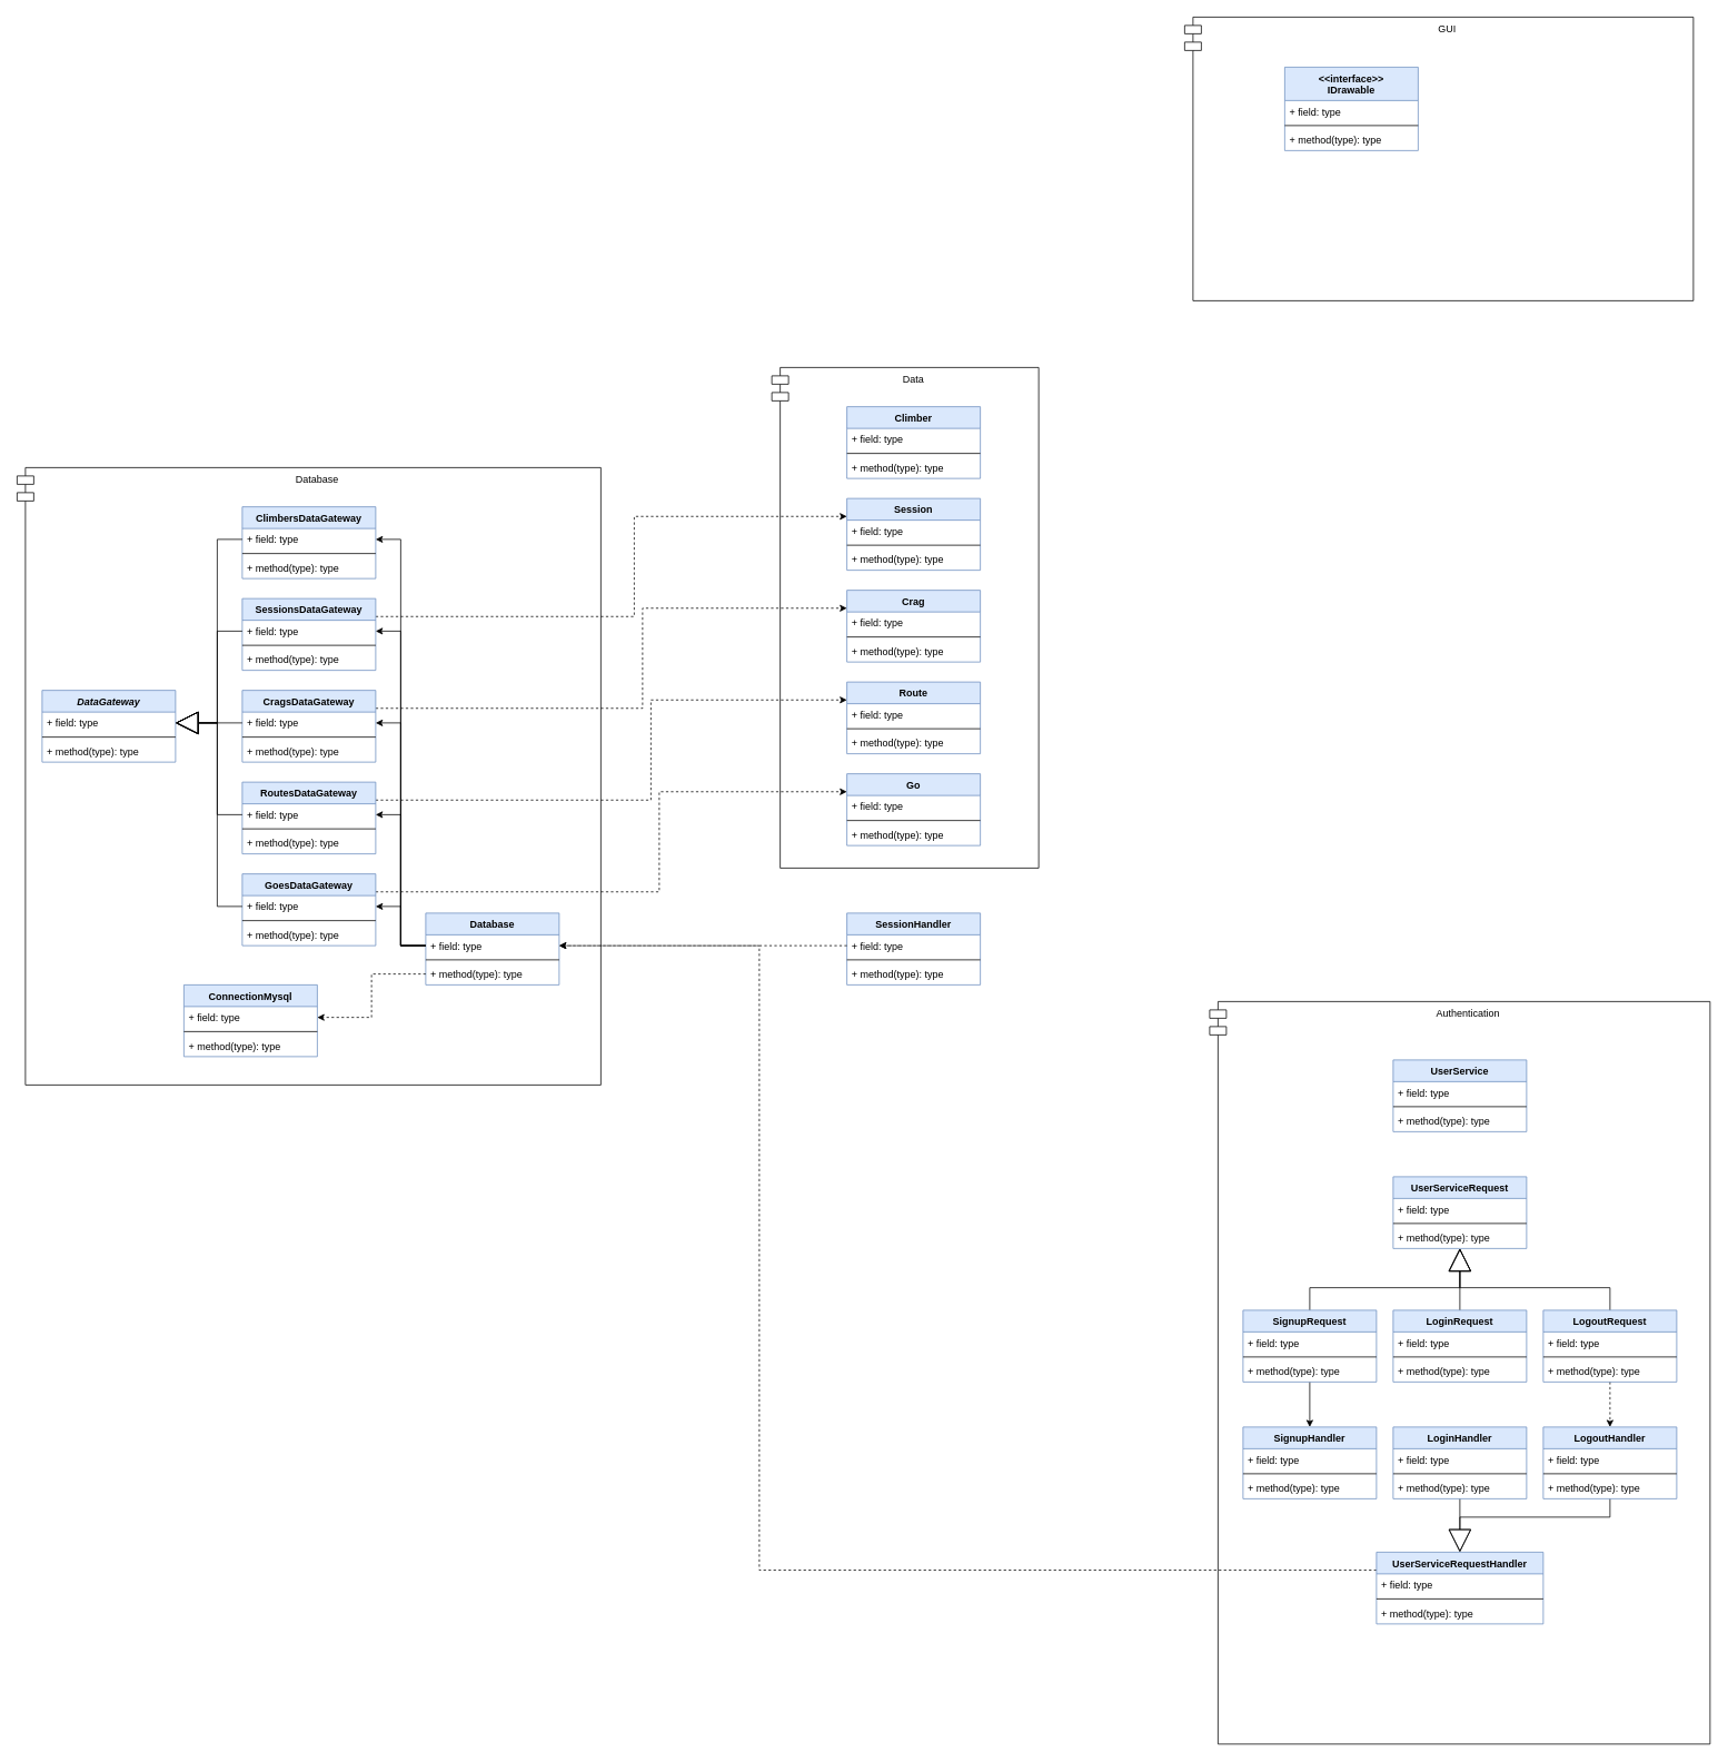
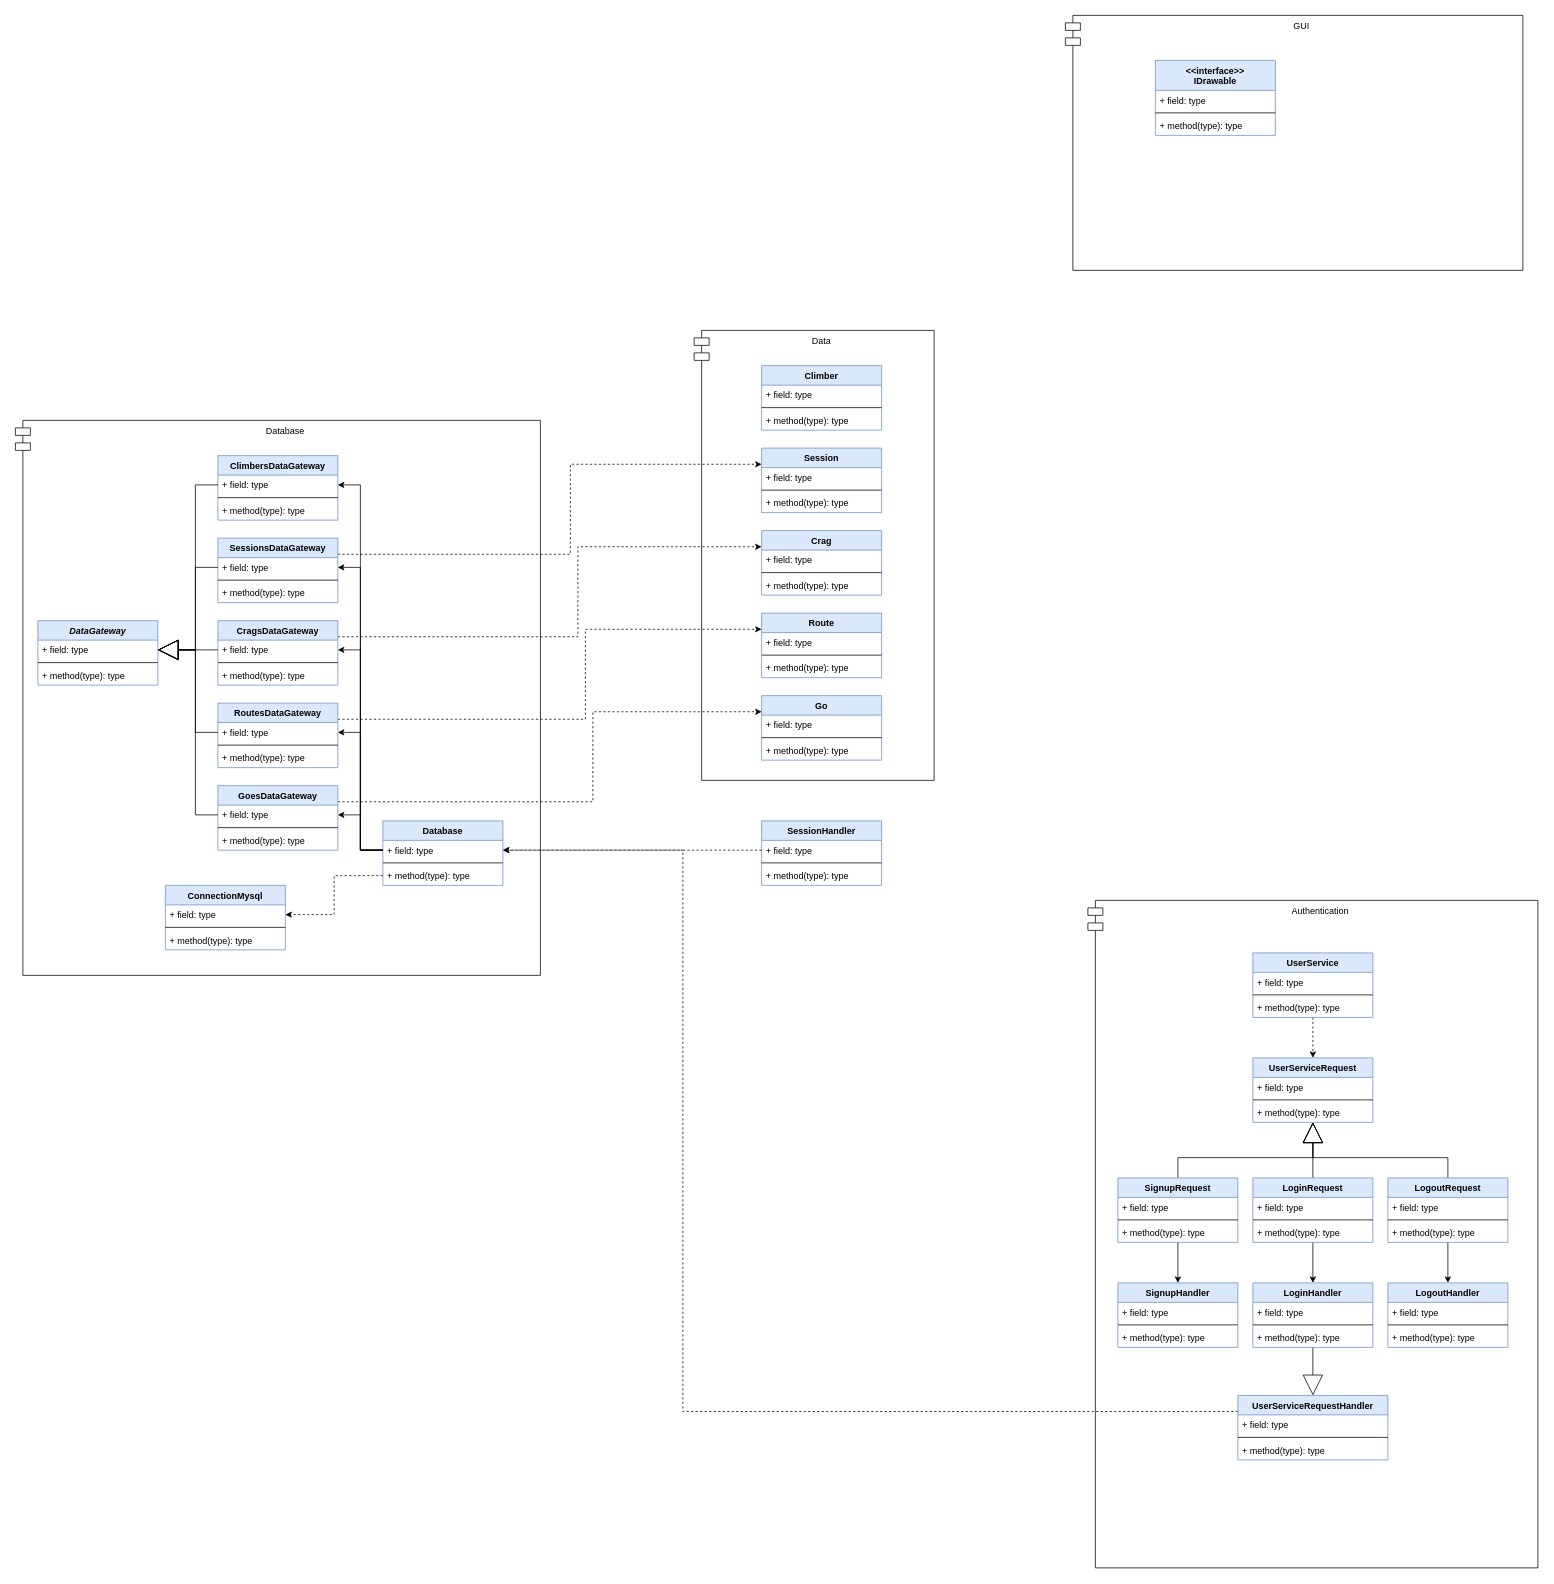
+ <mxCell id="82" style="edgeStyle=orthogonalEdgeStyle;rounded=0;orthogonalLoop=1;jettySize=auto;html=1;entryX=0.5;entryY=0;entryDx=0;entryDy=0;endArrow=classic;endFill=1;startSize=6;endSize=6;dashed=1;" edge="1" parent="1" source="83" target="87"><mxGeometry relative="1" as="geometry" /></mxCell>
- <mxCell id="104" style="edgeStyle=orthogonalEdgeStyle;rounded=0;orthogonalLoop=1;jettySize=auto;html=1;endArrow=classic;endFill=1;startSize=6;endSize=6;dashed=1;" edge="1" parent="1" source="105" target="110"><mxGeometry relative="1" as="geometry" /></mxCell>
+ <mxCell id="104" style="edgeStyle=orthogonalEdgeStyle;rounded=0;orthogonalLoop=1;jettySize=auto;html=1;endArrow=classic;endFill=1;startSize=6;endSize=6;" edge="1" parent="1" source="105" target="110"><mxGeometry relative="1" as="geometry" /></mxCell>
+ <mxCell id="92" style="edgeStyle=orthogonalEdgeStyle;rounded=0;orthogonalLoop=1;jettySize=auto;html=1;endArrow=classic;endFill=1;startSize=6;endSize=6;" edge="1" parent="1" source="93" target="115"><mxGeometry relative="1" as="geometry" /></mxCell>
- <mxCell id="109" style="edgeStyle=orthogonalEdgeStyle;rounded=0;orthogonalLoop=1;jettySize=auto;html=1;entryX=0.5;entryY=0;entryDx=0;entryDy=0;endArrow=block;endFill=0;startSize=6;endSize=25;" edge="1" parent="1" source="110" target="124"><mxGeometry relative="1" as="geometry" /></mxCell>
